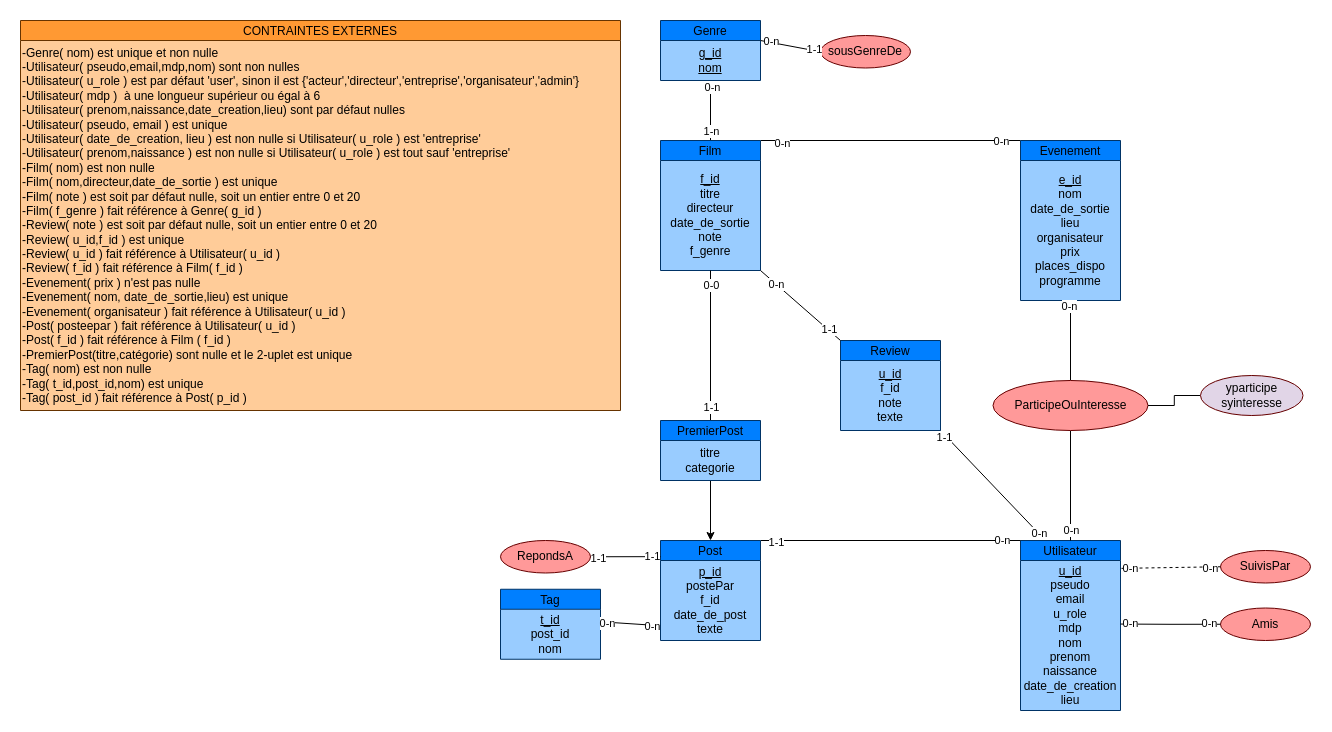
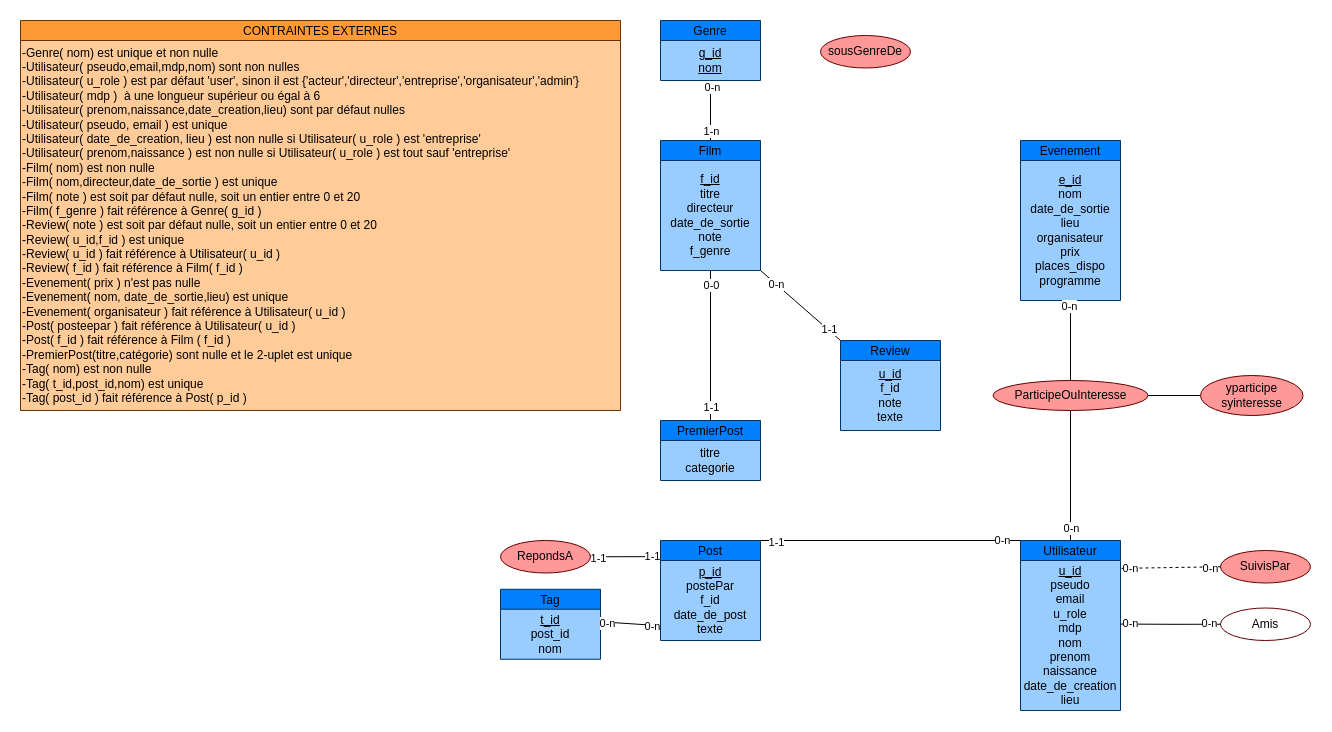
- <mxCell id="56" style="edgeStyle=none;rounded=0;orthogonalLoop=1;jettySize=auto;html=1;exitX=0;exitY=0.5;exitDx=0;exitDy=0;entryX=1;entryY=0;entryDx=0;entryDy=0;endArrow=none;endFill=0;fontColor=#000000;" parent="1" source="52" target="50" edge="1"><mxGeometry relative="1" as="geometry" /></mxCell>
- <mxCell id="57" value="1-1" style="edgeLabel;html=1;align=center;verticalAlign=middle;resizable=0;points=[];fontColor=#000000;" parent="56" vertex="1" connectable="0"><mxGeometry x="-0.772" y="-1" relative="1" as="geometry"><mxPoint as="offset" /></mxGeometry></mxCell>
- <mxCell id="58" value="0-n" style="edgeLabel;html=1;align=center;verticalAlign=middle;resizable=0;points=[];fontColor=#000000;" parent="56" vertex="1" connectable="0"><mxGeometry x="0.668" y="-1" relative="1" as="geometry"><mxPoint as="offset" /></mxGeometry></mxCell>
- <mxCell id="2" style="edgeStyle=none;rounded=0;orthogonalLoop=1;jettySize=auto;html=1;exitX=1;exitY=0;exitDx=0;exitDy=0;entryX=0;entryY=0;entryDx=0;entryDy=0;endArrow=none;endFill=0;fontColor=#000000;" parent="1" source="8" target="15" edge="1"><mxGeometry relative="1" as="geometry" /></mxCell>
- <mxCell id="3" value="0-n" style="edgeLabel;html=1;align=center;verticalAlign=middle;resizable=0;points=[];fontColor=#000000;" parent="2" vertex="1" connectable="0"><mxGeometry x="0.845" relative="1" as="geometry"><mxPoint as="offset" /></mxGeometry></mxCell>
- <mxCell id="4" value="0-n" style="edgeLabel;html=1;align=center;verticalAlign=middle;resizable=0;points=[];fontColor=#000000;" parent="2" vertex="1" connectable="0"><mxGeometry x="-0.835" y="-2" relative="1" as="geometry"><mxPoint as="offset" /></mxGeometry></mxCell>
- <mxCell id="66" value="&lt;font&gt;yparticipe&lt;br&gt;syinteresse&lt;br&gt;&lt;/font&gt;" style="ellipse;whiteSpace=wrap;html=1;fillColor=#e1d5e7;strokeColor=#660000;fontStyle=0;fontColor=#000000;" vertex="1" parent="1"><mxGeometry x="1200" y="375" width="102.5" height="40" as="geometry" /></mxCell>
+ <mxCell id="66" value="&lt;font&gt;yparticipe&lt;br&gt;syinteresse&lt;br&gt;&lt;/font&gt;" style="ellipse;whiteSpace=wrap;html=1;fillColor=#FF9999;strokeColor=#660000;fontStyle=0;fontColor=#000000;" vertex="1" parent="1"><mxGeometry x="1200" y="375" width="102.5" height="40" as="geometry" /></mxCell>
- <mxCell id="35" value="&lt;font&gt;ParticipeOuInteresse&lt;/font&gt;" style="ellipse;whiteSpace=wrap;html=1;fillColor=#FF9999;strokeColor=#660000;fontStyle=0;fontColor=#000000;" parent="1" vertex="1"><mxGeometry x="992.5" y="380" width="155" height="50" as="geometry" /></mxCell>
+ <mxCell id="35" value="&lt;font&gt;ParticipeOuInteresse&lt;/font&gt;" style="ellipse;whiteSpace=wrap;html=1;fillColor=#FF9999;strokeColor=#660000;fontStyle=0;fontColor=#000000;" parent="1" vertex="1"><mxGeometry x="992.5" y="380" width="155" height="30" as="geometry" /></mxCell>
- <mxCell id="10" style="edgeStyle=none;rounded=0;orthogonalLoop=1;jettySize=auto;html=1;exitX=0.25;exitY=0;exitDx=0;exitDy=0;entryX=1;entryY=1;entryDx=0;entryDy=0;endArrow=none;endFill=0;fontColor=#000000;" parent="1" source="13" target="60" edge="1"><mxGeometry relative="1" as="geometry" /></mxCell>
- <mxCell id="11" value="0-n" style="edgeLabel;html=1;align=center;verticalAlign=middle;resizable=0;points=[];fontColor=#000000;" parent="10" vertex="1" connectable="0"><mxGeometry x="-0.874" y="-1" relative="1" as="geometry"><mxPoint as="offset" /></mxGeometry></mxCell>
- <mxCell id="12" value="1-1" style="edgeLabel;html=1;align=center;verticalAlign=middle;resizable=0;points=[];fontColor=#000000;" parent="10" vertex="1" connectable="0"><mxGeometry x="0.905" y="2" relative="1" as="geometry"><mxPoint as="offset" /></mxGeometry></mxCell>
- <mxCell id="36" style="edgeStyle=none;rounded=0;orthogonalLoop=1;jettySize=auto;html=1;exitX=0.5;exitY=1;exitDx=0;exitDy=0;entryX=0.5;entryY=0;entryDx=0;entryDy=0;fontColor=#000000;" parent="1" source="40" target="20" edge="1"><mxGeometry relative="1" as="geometry" /></mxCell>
- <mxCell id="23" value="Amis" style="ellipse;whiteSpace=wrap;html=1;fillColor=#FF9999;strokeColor=#660000;fontStyle=0;fontColor=#000000;" parent="1" vertex="1"><mxGeometry x="1220" y="607.5" width="90" height="32.5" as="geometry" /></mxCell>
+ <mxCell id="23" value="Amis" style="ellipse;whiteSpace=wrap;html=1;fillColor=#ffffff;strokeColor=#660000;fontStyle=0;fontColor=#000000;" parent="1" vertex="1"><mxGeometry x="1220" y="607.5" width="90" height="32.5" as="geometry" /></mxCell>
